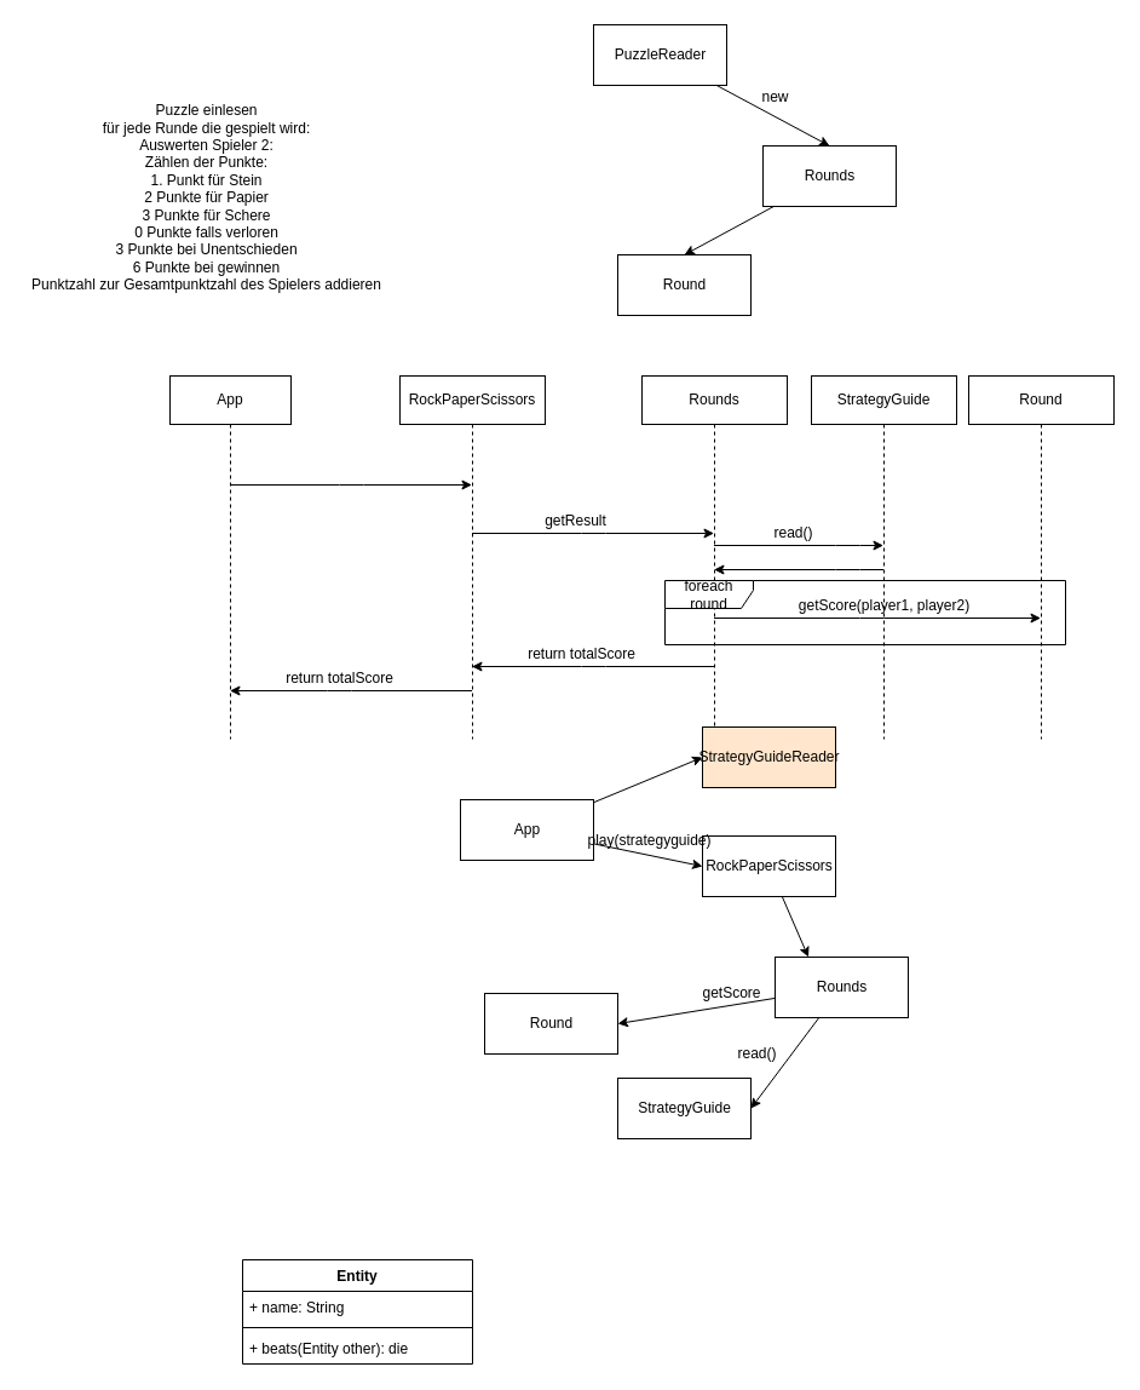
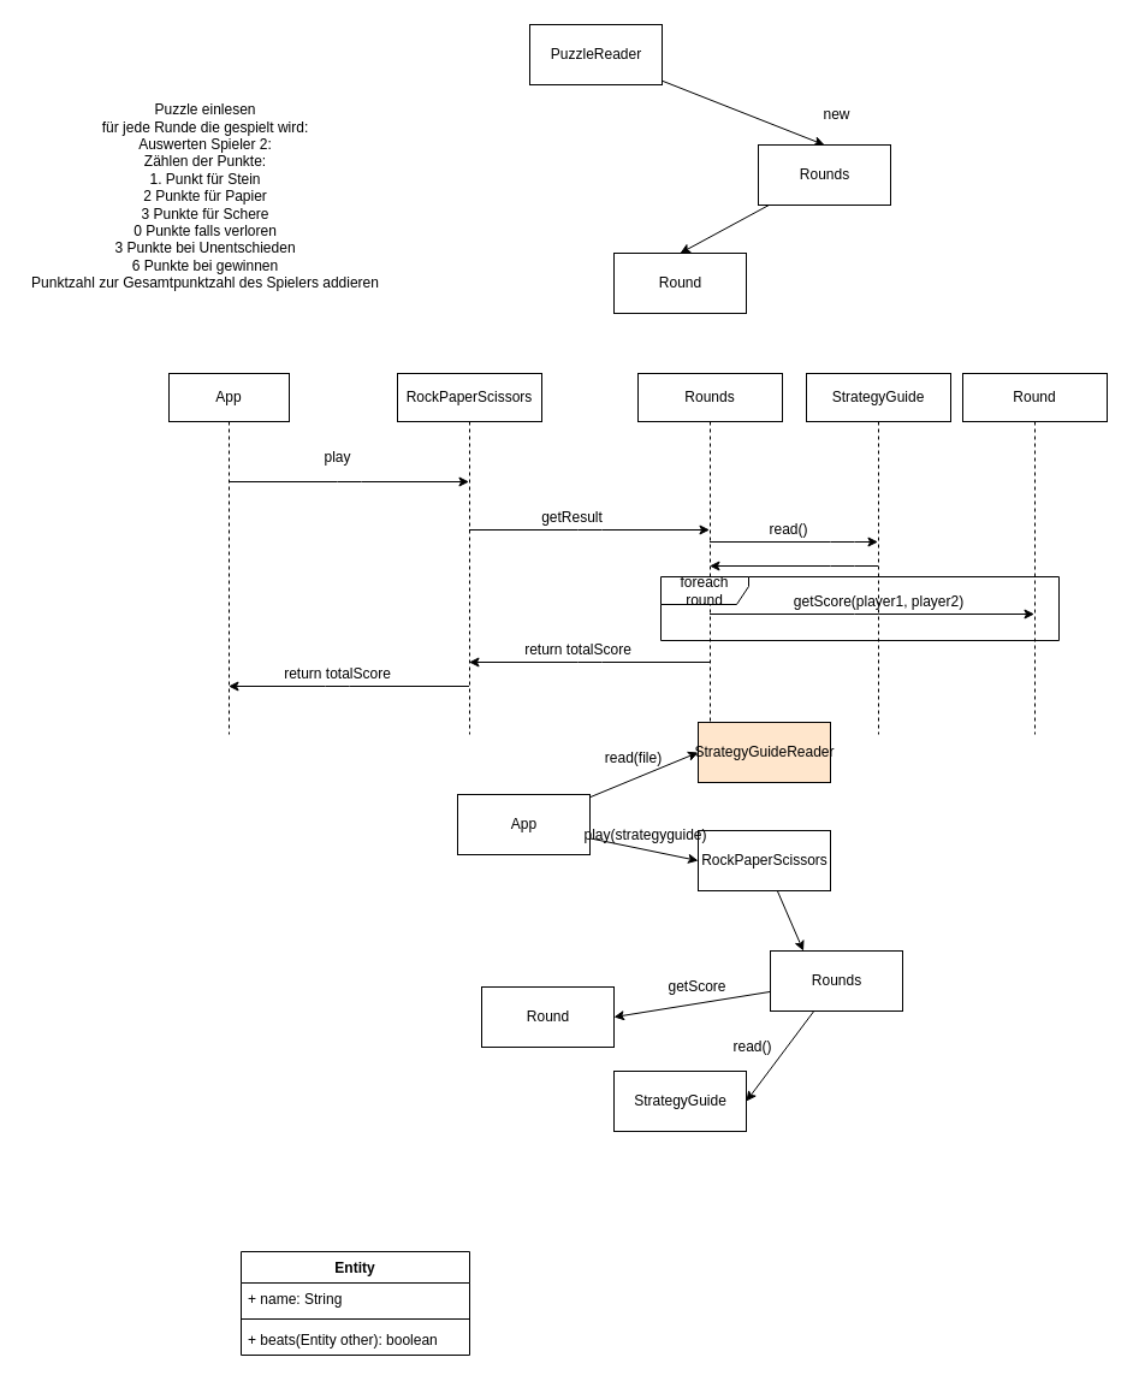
- <mxCell id="4" value="PuzzleReader" style="html=1;" parent="1" vertex="1"><mxGeometry x="490" y="20" width="110" height="50" as="geometry" /></mxCell>
+ <mxCell id="4" value="PuzzleReader" style="html=1;" parent="1" vertex="1"><mxGeometry x="440" y="20" width="110" height="50" as="geometry" /></mxCell>
- <mxCell id="7" value="new" style="text;html=1;align=center;verticalAlign=middle;resizable=0;points=[];autosize=1;strokeColor=none;fillColor=none;" parent="1" vertex="1"><mxGeometry x="620" y="70" width="40" height="20" as="geometry" /></mxCell>
+ <mxCell id="7" value="new" style="text;html=1;align=center;verticalAlign=middle;resizable=0;points=[];autosize=1;strokeColor=none;fillColor=none;" parent="1" vertex="1"><mxGeometry x="675" y="85" width="40" height="20" as="geometry" /></mxCell>
+ <mxCell id="14" value="play" style="text;html=1;align=center;verticalAlign=middle;resizable=0;points=[];autosize=1;strokeColor=none;fillColor=none;" parent="1" vertex="1"><mxGeometry x="260" y="370" width="40" height="20" as="geometry" /></mxCell>
+ <mxCell id="42" value="read(file)" style="text;html=1;align=center;verticalAlign=middle;resizable=0;points=[];autosize=1;strokeColor=none;fillColor=none;" parent="1" vertex="1"><mxGeometry x="496" y="620" width="60" height="20" as="geometry" /></mxCell>
- <mxCell id="40" value="getScore" style="text;html=1;align=center;verticalAlign=middle;resizable=0;points=[];autosize=1;strokeColor=none;fillColor=none;" parent="1" vertex="1"><mxGeometry x="574" y="810" width="60" height="20" as="geometry" /></mxCell>
+ <mxCell id="40" value="getScore" style="text;html=1;align=center;verticalAlign=middle;resizable=0;points=[];autosize=1;strokeColor=none;fillColor=none;" parent="1" vertex="1"><mxGeometry x="549" y="810" width="60" height="20" as="geometry" /></mxCell>
- <mxCell id="46" value="+ beats(Entity other): die" style="text;strokeColor=none;fillColor=none;align=left;verticalAlign=top;spacingLeft=4;spacingRight=4;overflow=hidden;rotatable=0;points=[[0,0.5],[1,0.5]];portConstraint=eastwest;" vertex="1" parent="43"><mxGeometry y="60" width="190" height="26" as="geometry" /></mxCell>
+ <mxCell id="46" value="+ beats(Entity other): boolean" style="text;strokeColor=none;fillColor=none;align=left;verticalAlign=top;spacingLeft=4;spacingRight=4;overflow=hidden;rotatable=0;points=[[0,0.5],[1,0.5]];portConstraint=eastwest;" vertex="1" parent="43"><mxGeometry y="60" width="190" height="26" as="geometry" /></mxCell>
